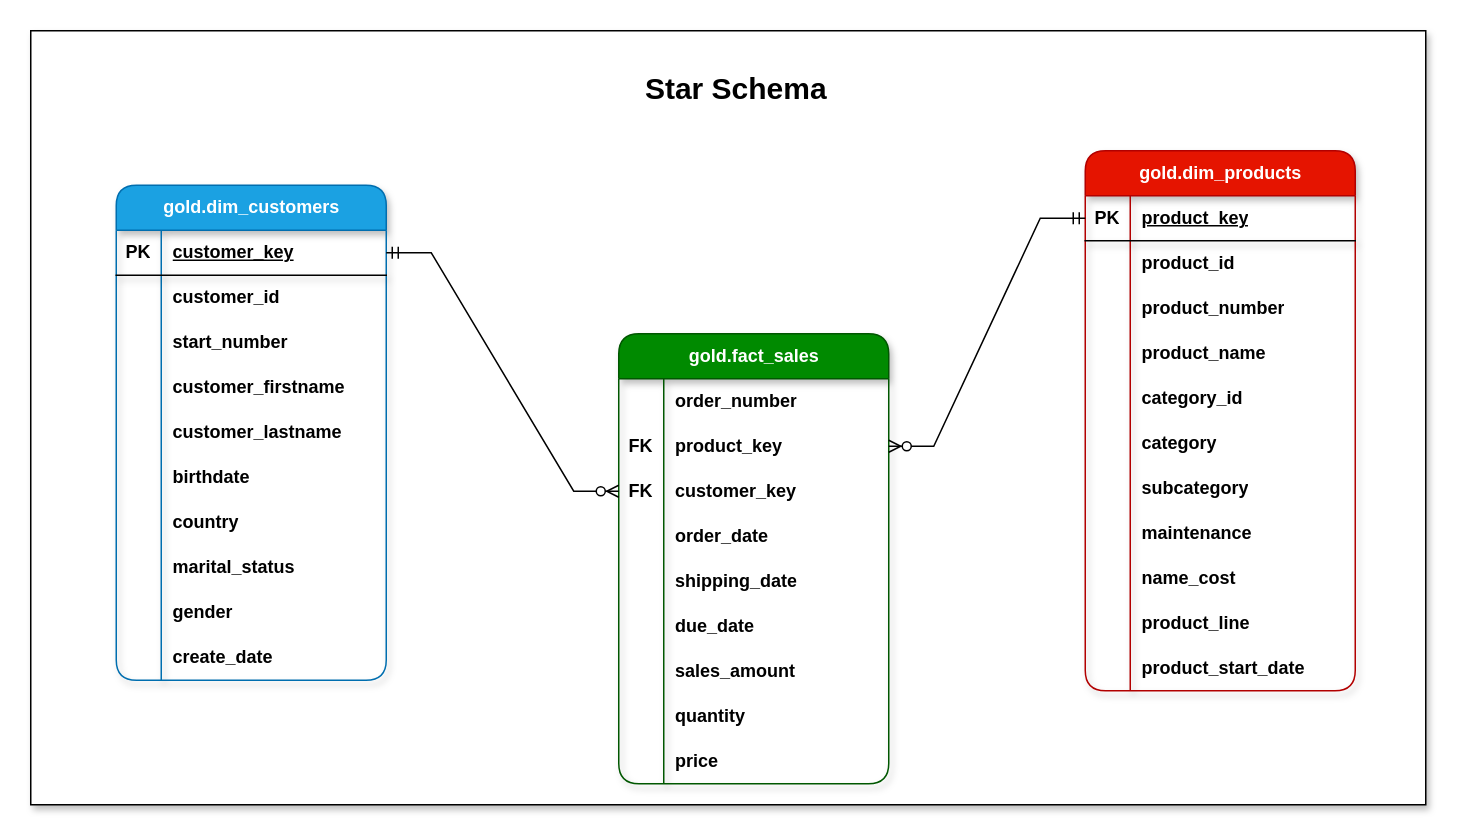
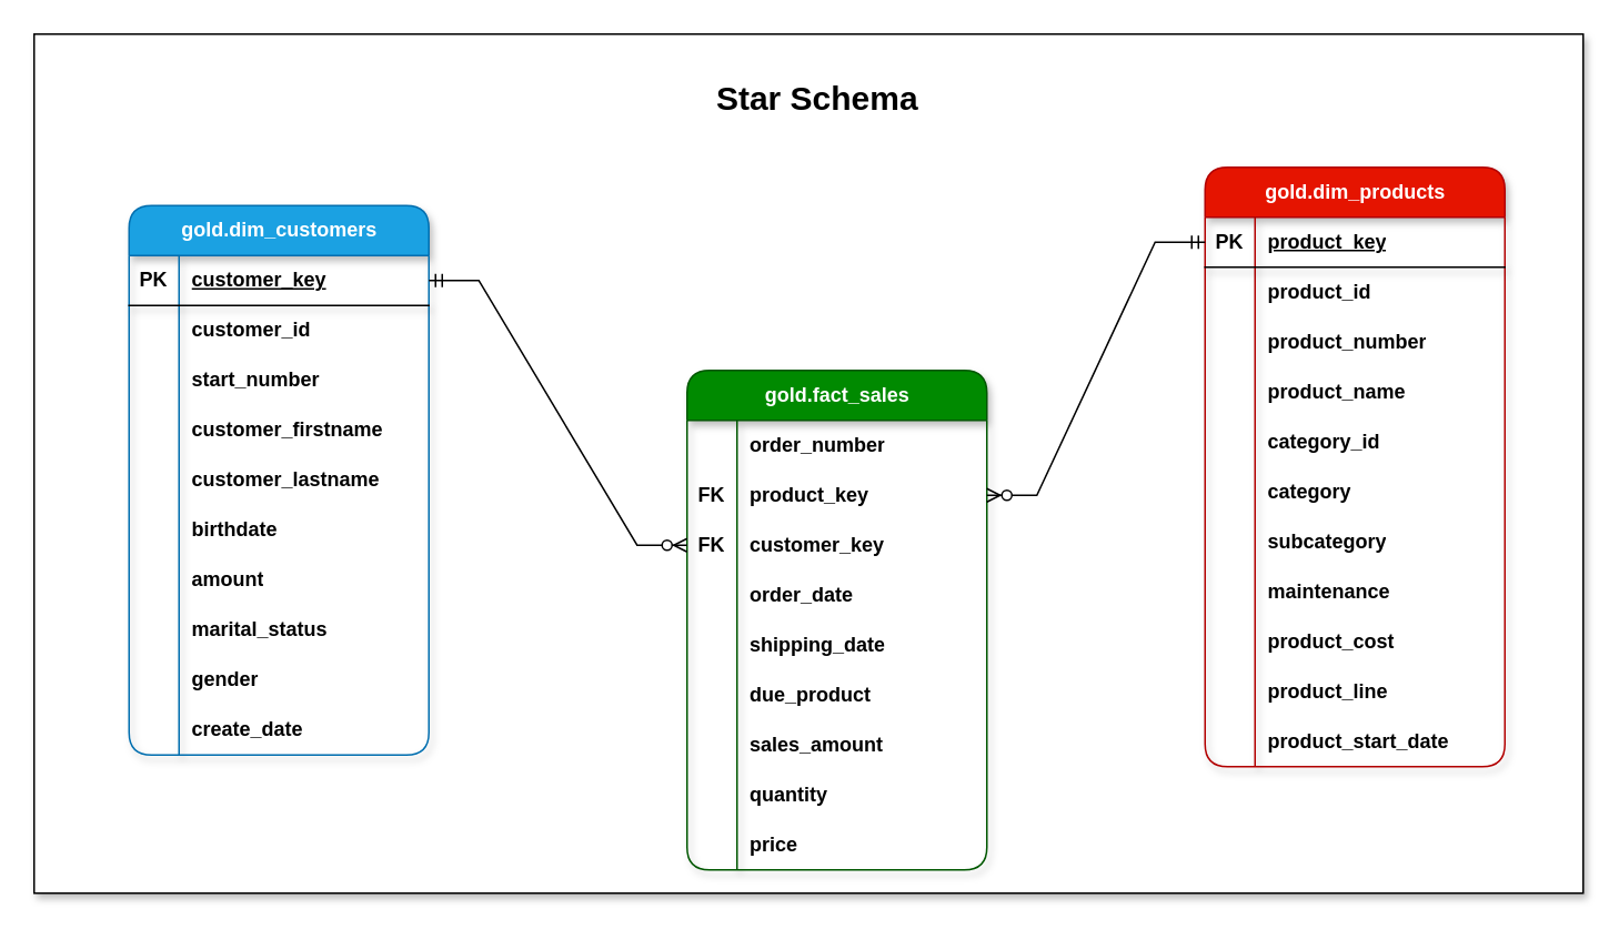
- <mxCell id="24" value="country" style="shape=partialRectangle;connectable=0;fillColor=none;top=0;left=0;bottom=0;right=0;align=left;spacingLeft=6;overflow=hidden;whiteSpace=wrap;html=1;swimlaneLine=1;fontStyle=1;shadow=1;" vertex="1" parent="22"><mxGeometry x="30" width="150" height="30" as="geometry"><mxRectangle width="150" height="30" as="alternateBounds" /></mxGeometry></mxCell>
+ <mxCell id="24" value="amount" style="shape=partialRectangle;connectable=0;fillColor=none;top=0;left=0;bottom=0;right=0;align=left;spacingLeft=6;overflow=hidden;whiteSpace=wrap;html=1;swimlaneLine=1;fontStyle=1;shadow=1;" vertex="1" parent="22"><mxGeometry x="30" width="150" height="30" as="geometry"><mxRectangle width="150" height="30" as="alternateBounds" /></mxGeometry></mxCell>
- <mxCell id="90" value="name_cost" style="shape=partialRectangle;connectable=0;fillColor=none;top=0;left=0;bottom=0;right=0;align=left;spacingLeft=6;overflow=hidden;whiteSpace=wrap;html=1;swimlaneLine=1;fontStyle=1;shadow=1;" vertex="1" parent="88"><mxGeometry x="30" width="150" height="30" as="geometry"><mxRectangle width="150" height="30" as="alternateBounds" /></mxGeometry></mxCell>
+ <mxCell id="90" value="product_cost" style="shape=partialRectangle;connectable=0;fillColor=none;top=0;left=0;bottom=0;right=0;align=left;spacingLeft=6;overflow=hidden;whiteSpace=wrap;html=1;swimlaneLine=1;fontStyle=1;shadow=1;" vertex="1" parent="88"><mxGeometry x="30" width="150" height="30" as="geometry"><mxRectangle width="150" height="30" as="alternateBounds" /></mxGeometry></mxCell>
- <mxCell id="52" value="due_date" style="shape=partialRectangle;connectable=0;fillColor=none;top=0;left=0;bottom=0;right=0;align=left;spacingLeft=6;overflow=hidden;whiteSpace=wrap;html=1;swimlaneLine=1;fontStyle=1;shadow=1;" vertex="1" parent="50"><mxGeometry x="30" width="150" height="30" as="geometry"><mxRectangle width="150" height="30" as="alternateBounds" /></mxGeometry></mxCell>
+ <mxCell id="52" value="due_product" style="shape=partialRectangle;connectable=0;fillColor=none;top=0;left=0;bottom=0;right=0;align=left;spacingLeft=6;overflow=hidden;whiteSpace=wrap;html=1;swimlaneLine=1;fontStyle=1;shadow=1;" vertex="1" parent="50"><mxGeometry x="30" width="150" height="30" as="geometry"><mxRectangle width="150" height="30" as="alternateBounds" /></mxGeometry></mxCell>
